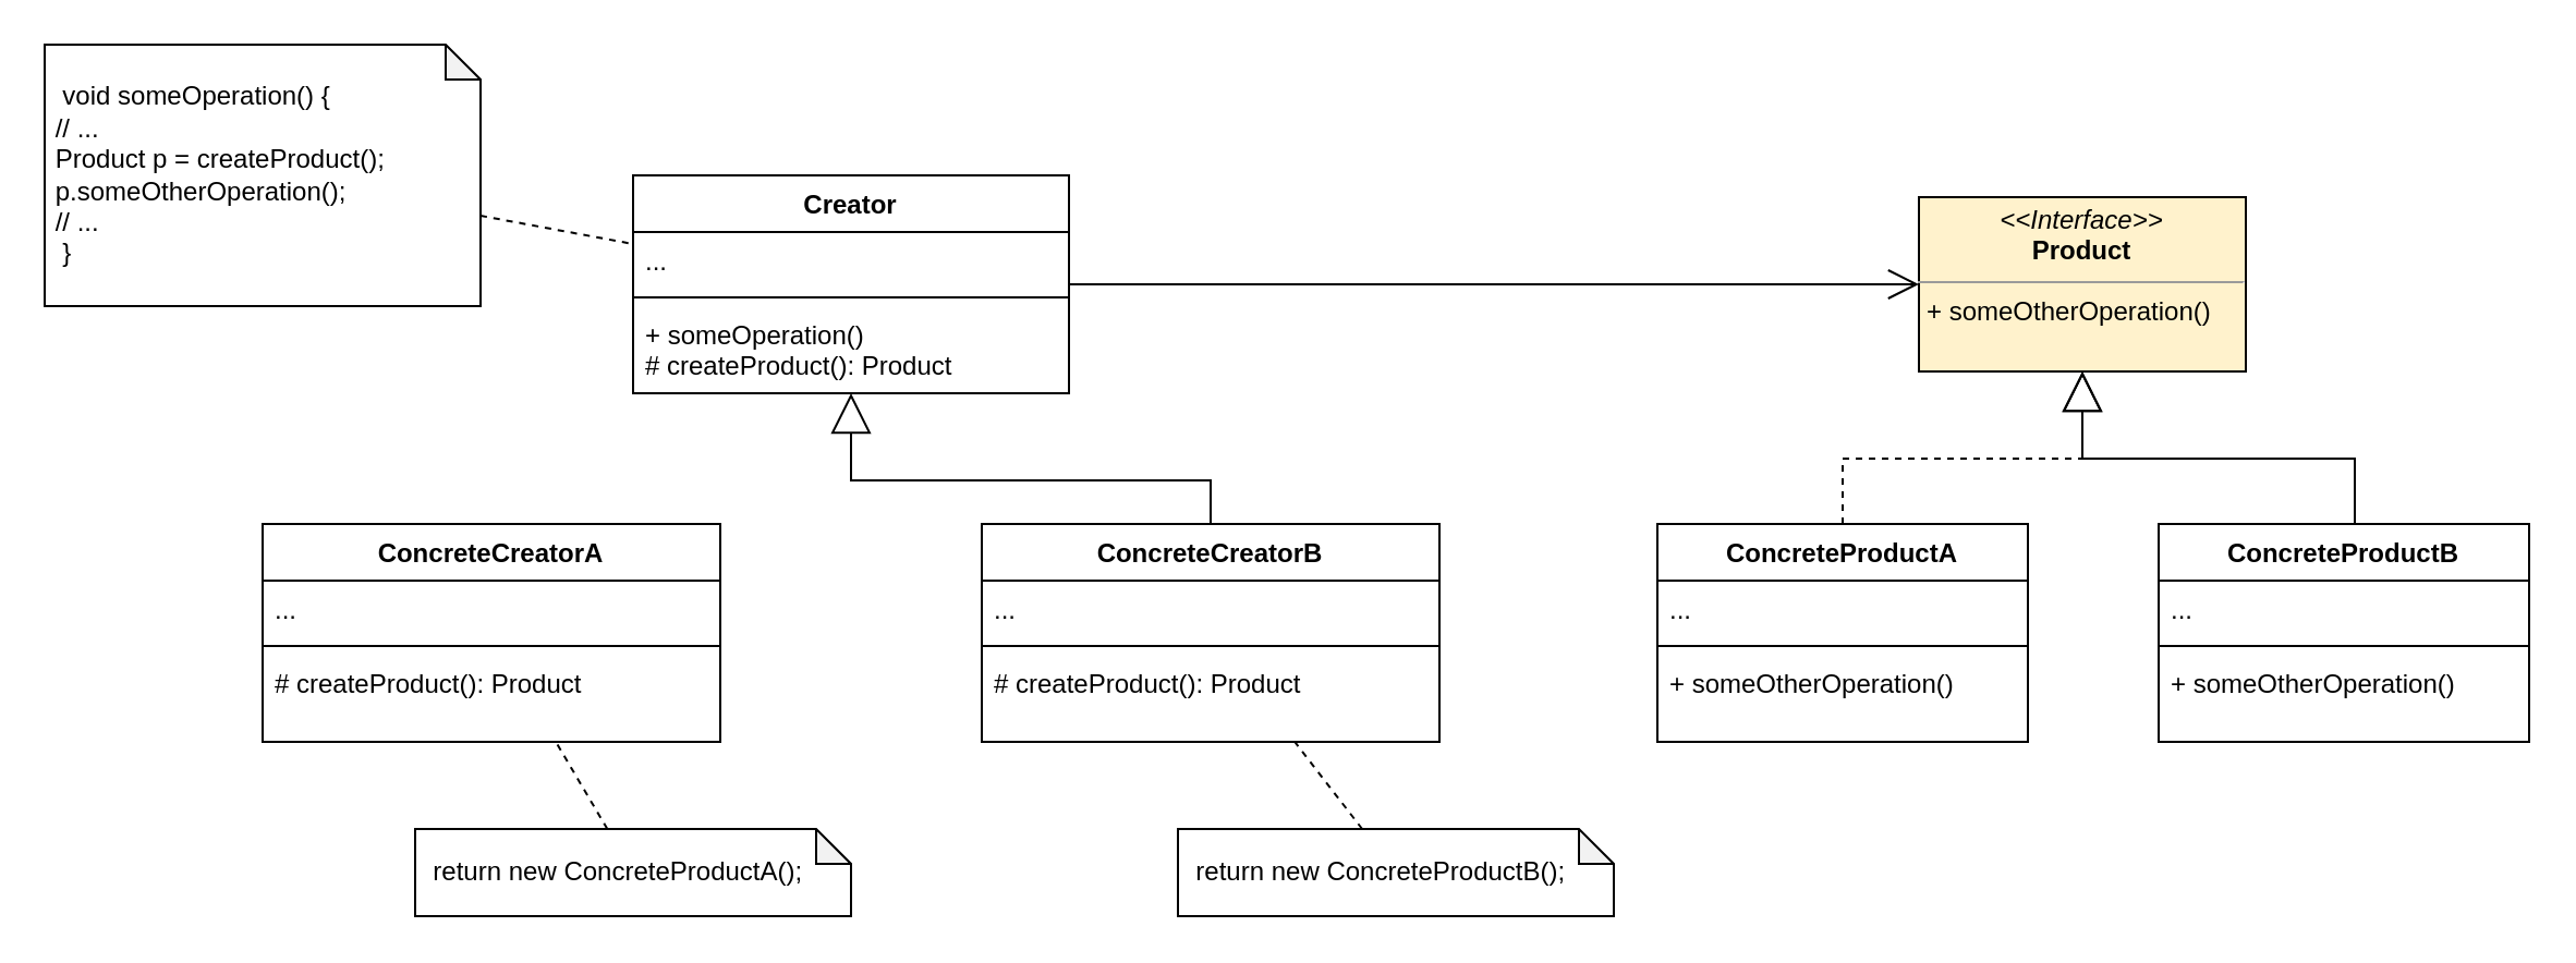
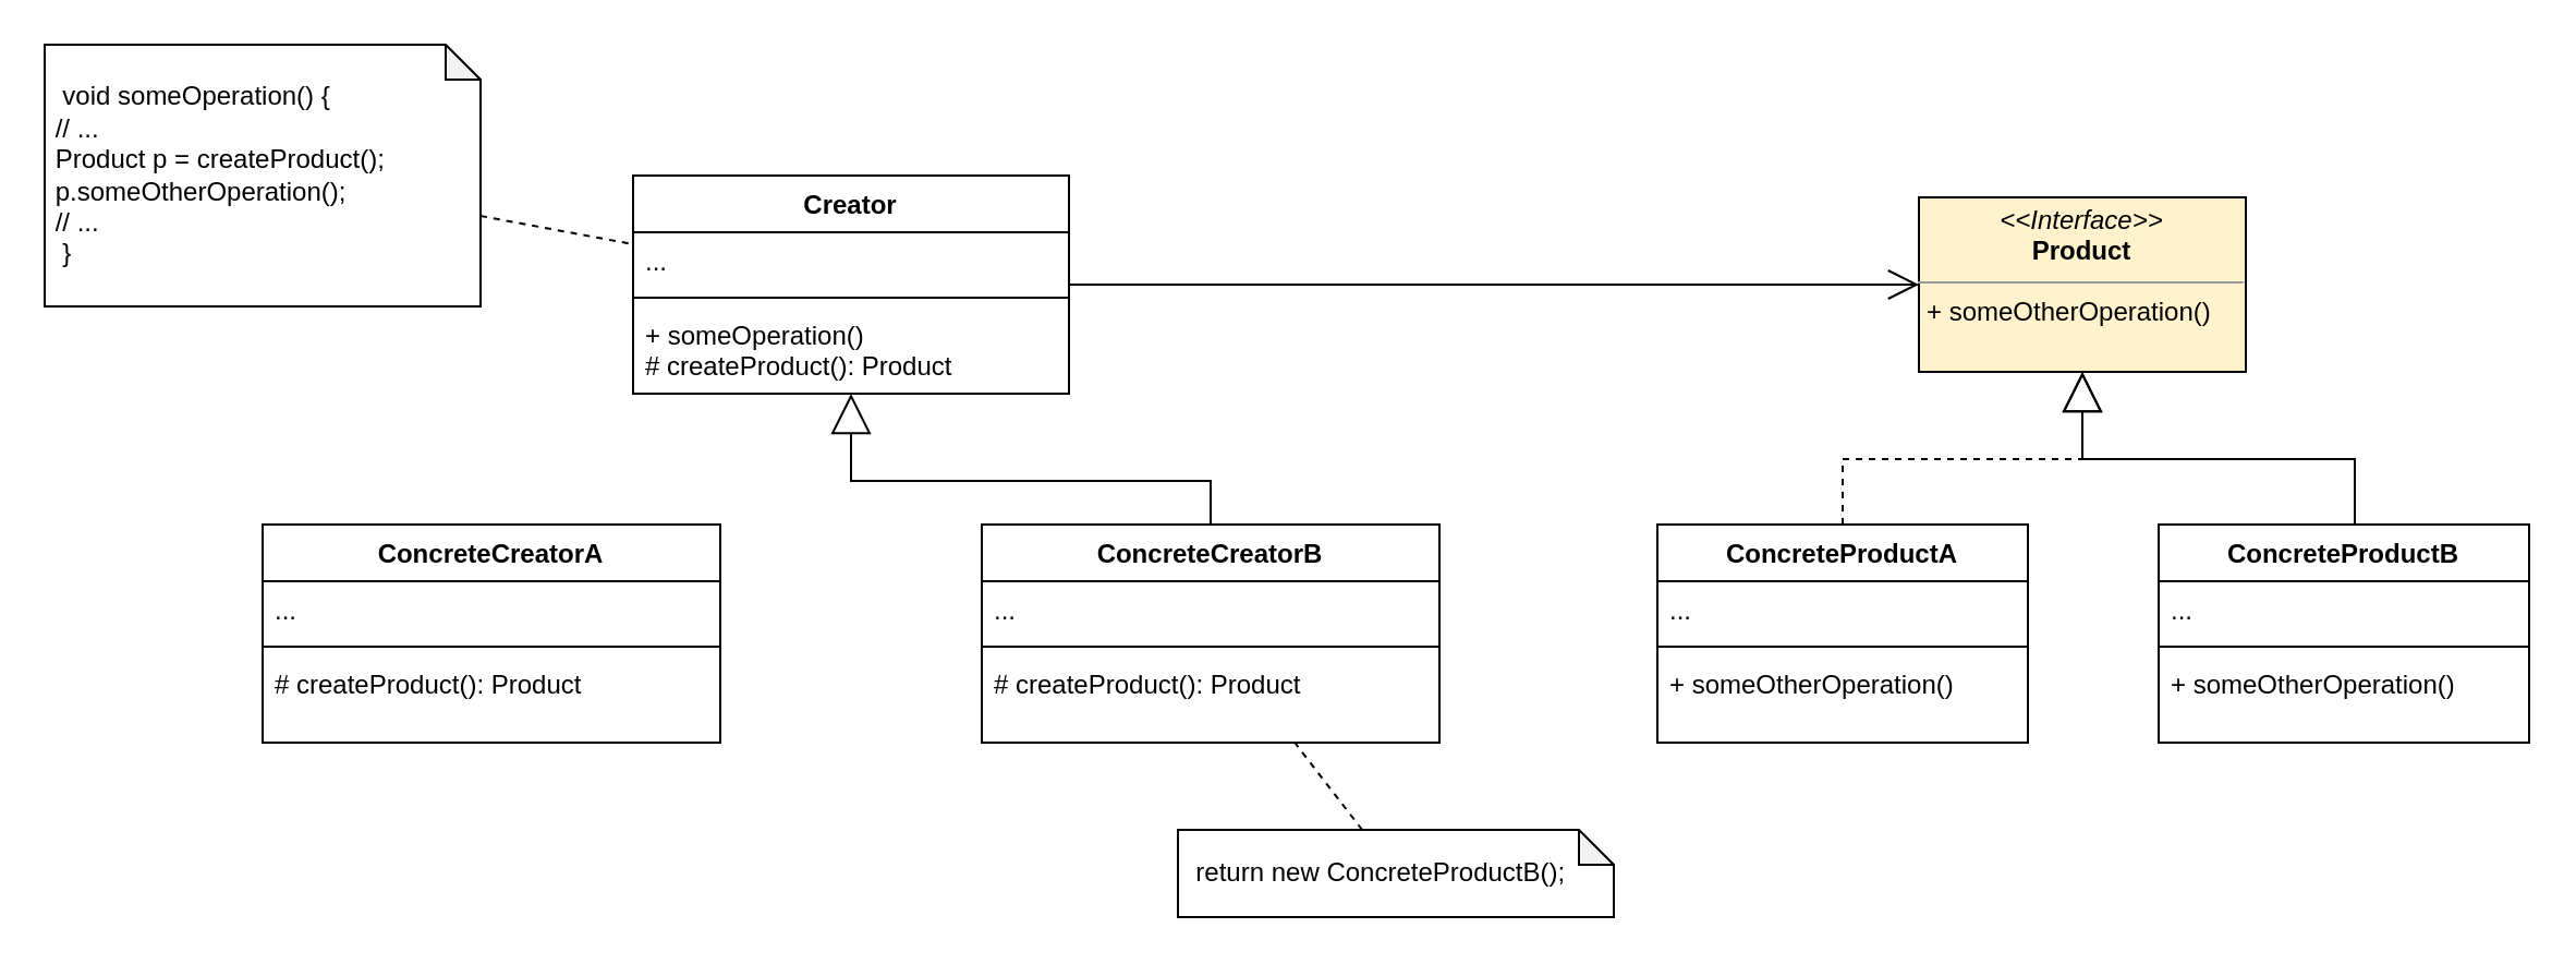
- <mxCell id="28" value="" style="endArrow=none;dashed=1;html=1;rounded=0;" edge="1" parent="1" source="27" target="6"><mxGeometry width="50" height="50" relative="1" as="geometry"><mxPoint x="460" y="520" as="sourcePoint" /><mxPoint x="340" y="390" as="targetPoint" /></mxGeometry></mxCell>
- <mxCell id="27" value="&amp;nbsp; return new ConcreteProductA();" style="shape=note;whiteSpace=wrap;html=1;backgroundOutline=1;darkOpacity=0.05;size=16;align=left;" vertex="1" parent="1"><mxGeometry x="190" y="380" width="200" height="40" as="geometry" /></mxCell>
